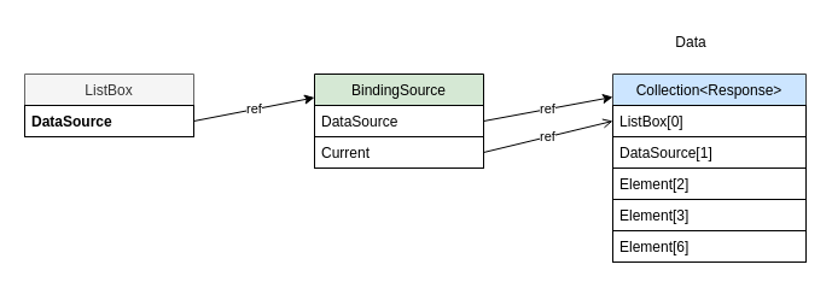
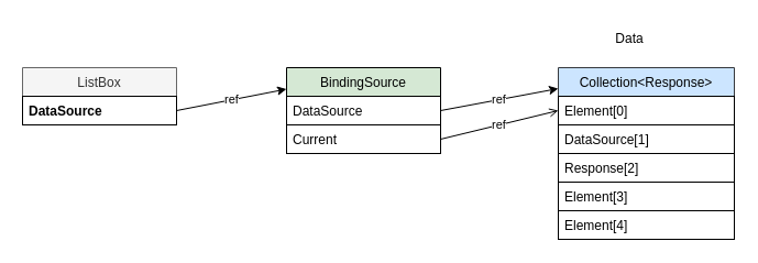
- <mxCell id="3" value="ListBox[0]" style="text;strokeColor=default;fillColor=none;align=left;verticalAlign=top;spacingLeft=4;spacingRight=4;overflow=hidden;rotatable=0;points=[[0,0.5],[1,0.5]];portConstraint=eastwest;" parent="2" vertex="1"><mxGeometry y="26" width="160" height="26" as="geometry" /></mxCell>
+ <mxCell id="3" value="Element[0]" style="text;strokeColor=default;fillColor=none;align=left;verticalAlign=top;spacingLeft=4;spacingRight=4;overflow=hidden;rotatable=0;points=[[0,0.5],[1,0.5]];portConstraint=eastwest;" parent="2" vertex="1"><mxGeometry y="26" width="160" height="26" as="geometry" /></mxCell>
- <mxCell id="5" value="Element[2]" style="text;strokeColor=default;fillColor=none;align=left;verticalAlign=top;spacingLeft=4;spacingRight=4;overflow=hidden;rotatable=0;points=[[0,0.5],[1,0.5]];portConstraint=eastwest;" parent="2" vertex="1"><mxGeometry y="78" width="160" height="26" as="geometry" /></mxCell>
+ <mxCell id="5" value="Response[2]" style="text;strokeColor=default;fillColor=none;align=left;verticalAlign=top;spacingLeft=4;spacingRight=4;overflow=hidden;rotatable=0;points=[[0,0.5],[1,0.5]];portConstraint=eastwest;" parent="2" vertex="1"><mxGeometry y="78" width="160" height="26" as="geometry" /></mxCell>
- <mxCell id="7" value="Element[6]" style="text;strokeColor=default;fillColor=none;align=left;verticalAlign=top;spacingLeft=4;spacingRight=4;overflow=hidden;rotatable=0;points=[[0,0.5],[1,0.5]];portConstraint=eastwest;" parent="2" vertex="1"><mxGeometry y="130" width="160" height="26" as="geometry" /></mxCell>
+ <mxCell id="7" value="Element[4]" style="text;strokeColor=default;fillColor=none;align=left;verticalAlign=top;spacingLeft=4;spacingRight=4;overflow=hidden;rotatable=0;points=[[0,0.5],[1,0.5]];portConstraint=eastwest;" parent="2" vertex="1"><mxGeometry y="130" width="160" height="26" as="geometry" /></mxCell>
